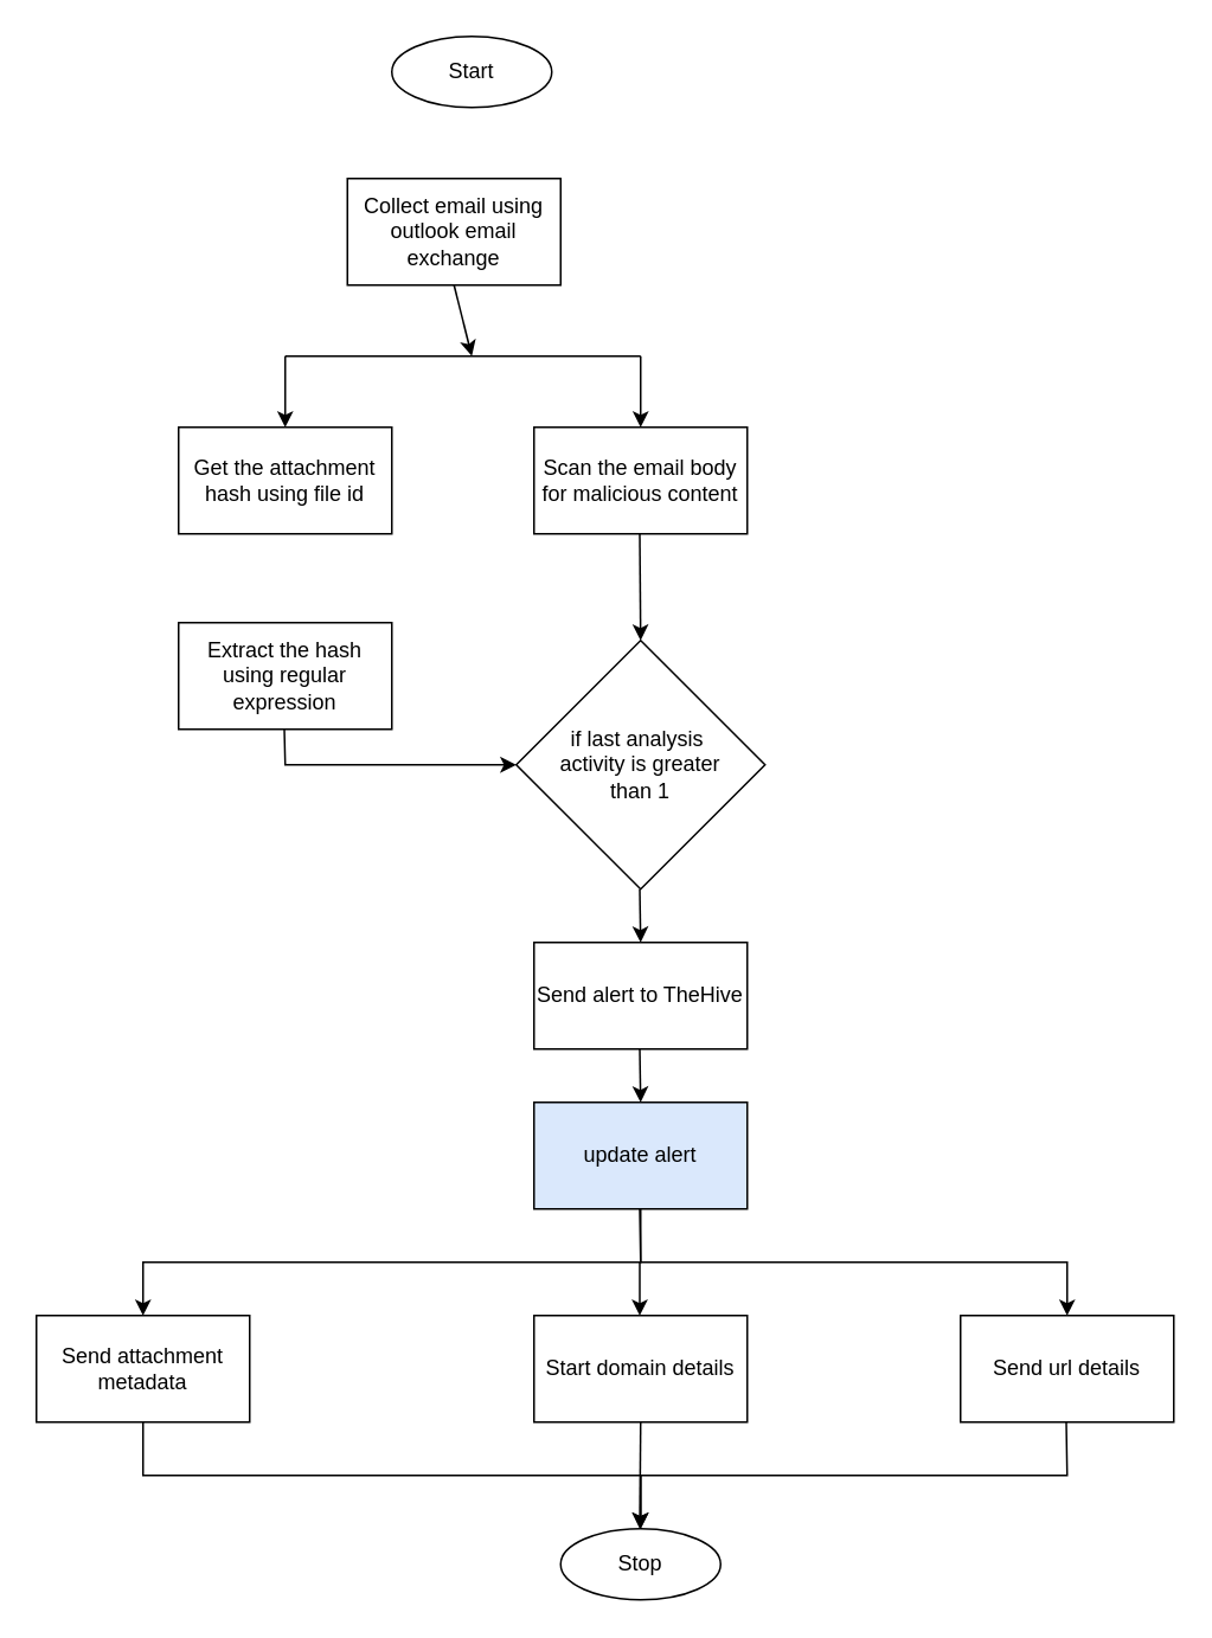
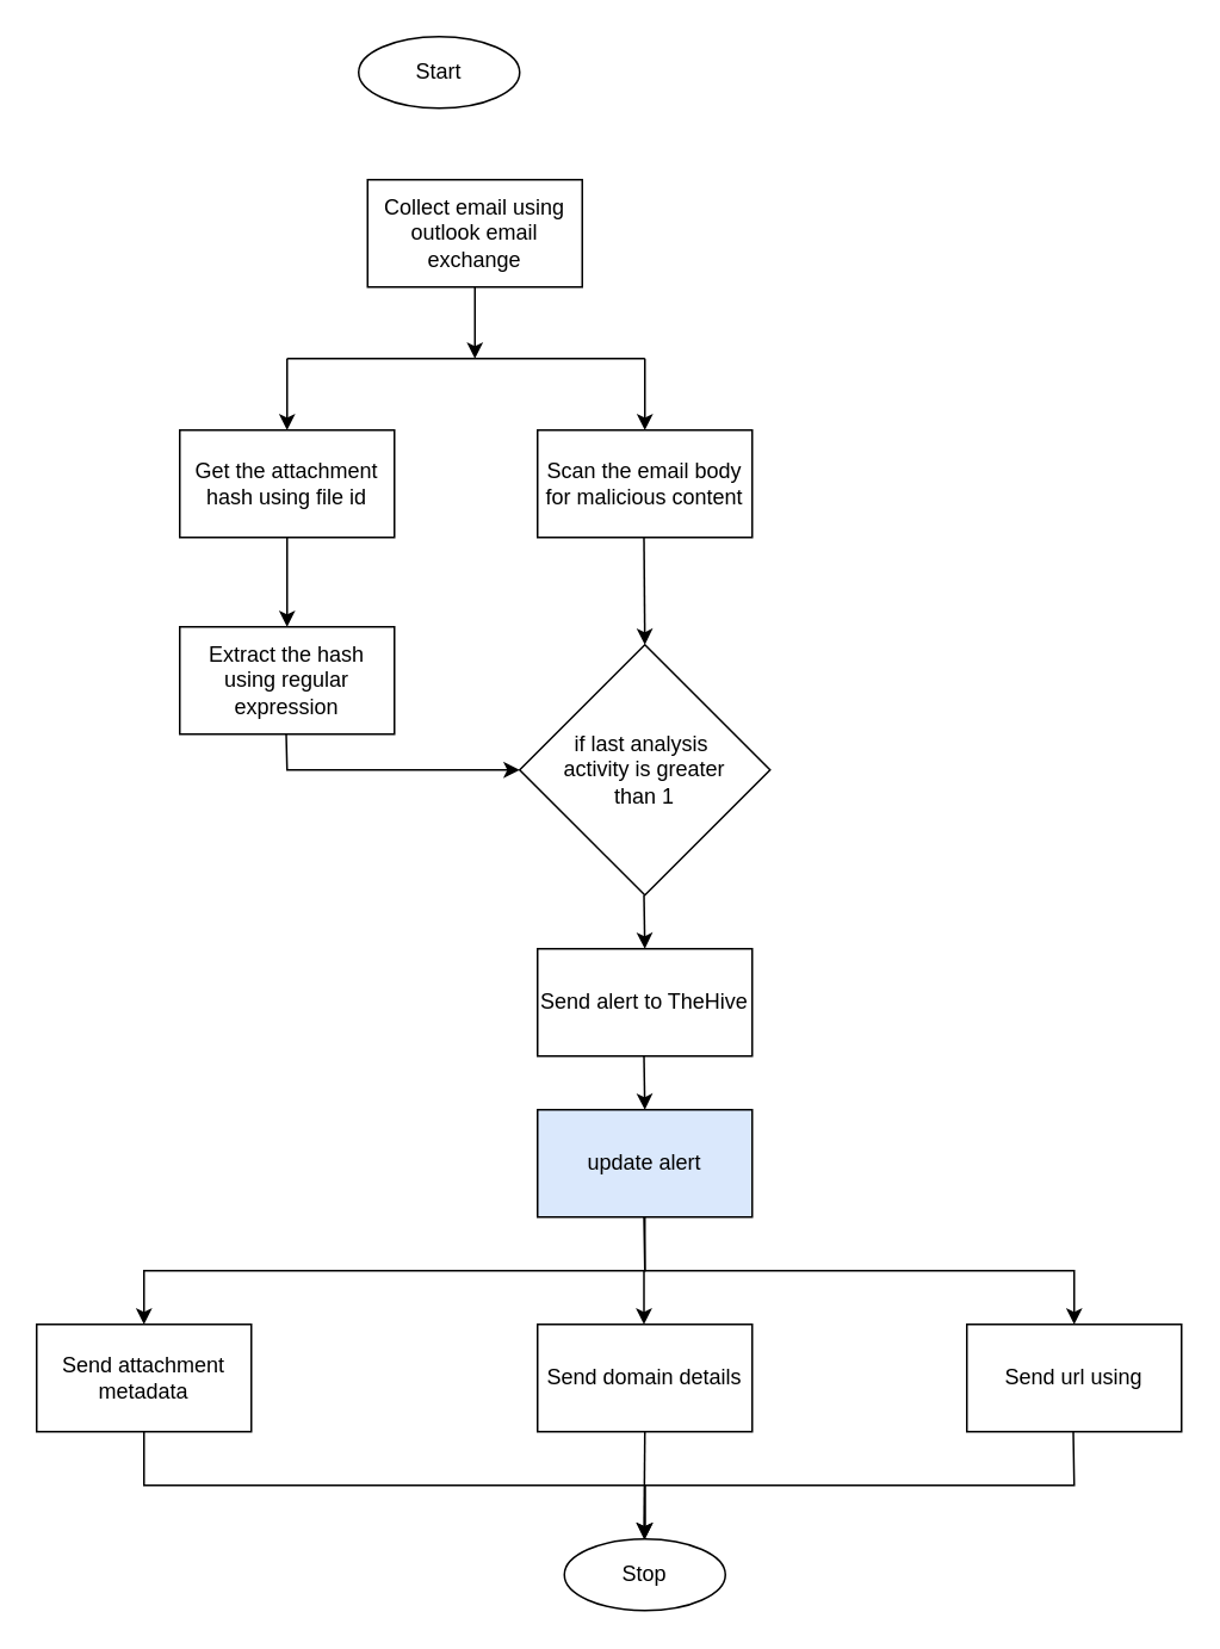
- <mxCell id="2" value="Start" style="ellipse;whiteSpace=wrap;html=1;" vertex="1" parent="1"><mxGeometry x="220" y="20" width="90" height="40" as="geometry" /></mxCell>
+ <mxCell id="2" value="Start" style="ellipse;whiteSpace=wrap;html=1;" vertex="1" parent="1"><mxGeometry x="200" y="20" width="90" height="40" as="geometry" /></mxCell>
- <mxCell id="3" value="Collect email using outlook email exchange" style="rounded=0;whiteSpace=wrap;html=1;" vertex="1" parent="1"><mxGeometry x="195" y="100" width="120" height="60" as="geometry" /></mxCell>
+ <mxCell id="3" value="Collect email using outlook email exchange" style="rounded=0;whiteSpace=wrap;html=1;" vertex="1" parent="1"><mxGeometry x="205" y="100" width="120" height="60" as="geometry" /></mxCell>
+ <mxCell id="11" value="" style="endArrow=classic;html=1;rounded=0;entryX=0.5;entryY=0;entryDx=0;entryDy=0;exitX=0.5;exitY=1;exitDx=0;exitDy=0;" edge="1" parent="1" source="9" target="10"><mxGeometry width="50" height="50" relative="1" as="geometry"><mxPoint x="110" y="320" as="sourcePoint" /><mxPoint x="170" y="250" as="targetPoint" /></mxGeometry></mxCell>
- <mxCell id="23" value="Start domain details" style="rounded=0;whiteSpace=wrap;html=1;" vertex="1" parent="1"><mxGeometry x="300" y="740" width="120" height="60" as="geometry" /></mxCell>
+ <mxCell id="23" value="Send domain details" style="rounded=0;whiteSpace=wrap;html=1;" vertex="1" parent="1"><mxGeometry x="300" y="740" width="120" height="60" as="geometry" /></mxCell>
- <mxCell id="24" value="Send url details" style="rounded=0;whiteSpace=wrap;html=1;" vertex="1" parent="1"><mxGeometry x="540" y="740" width="120" height="60" as="geometry" /></mxCell>
+ <mxCell id="24" value="Send url using" style="rounded=0;whiteSpace=wrap;html=1;" vertex="1" parent="1"><mxGeometry x="540" y="740" width="120" height="60" as="geometry" /></mxCell>
